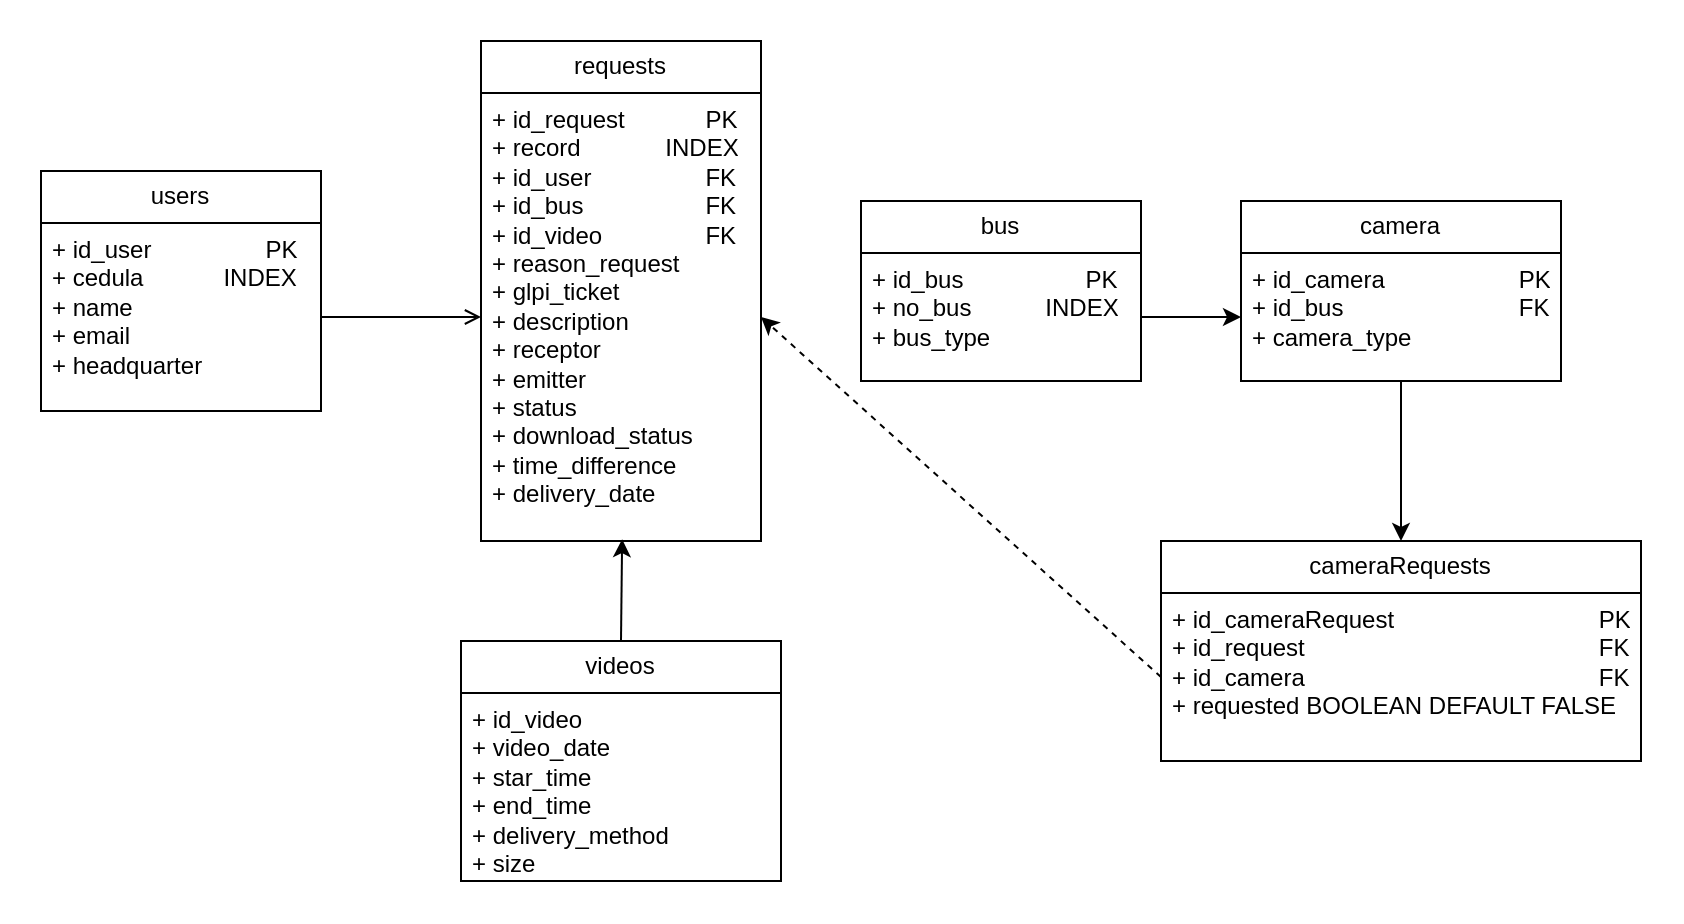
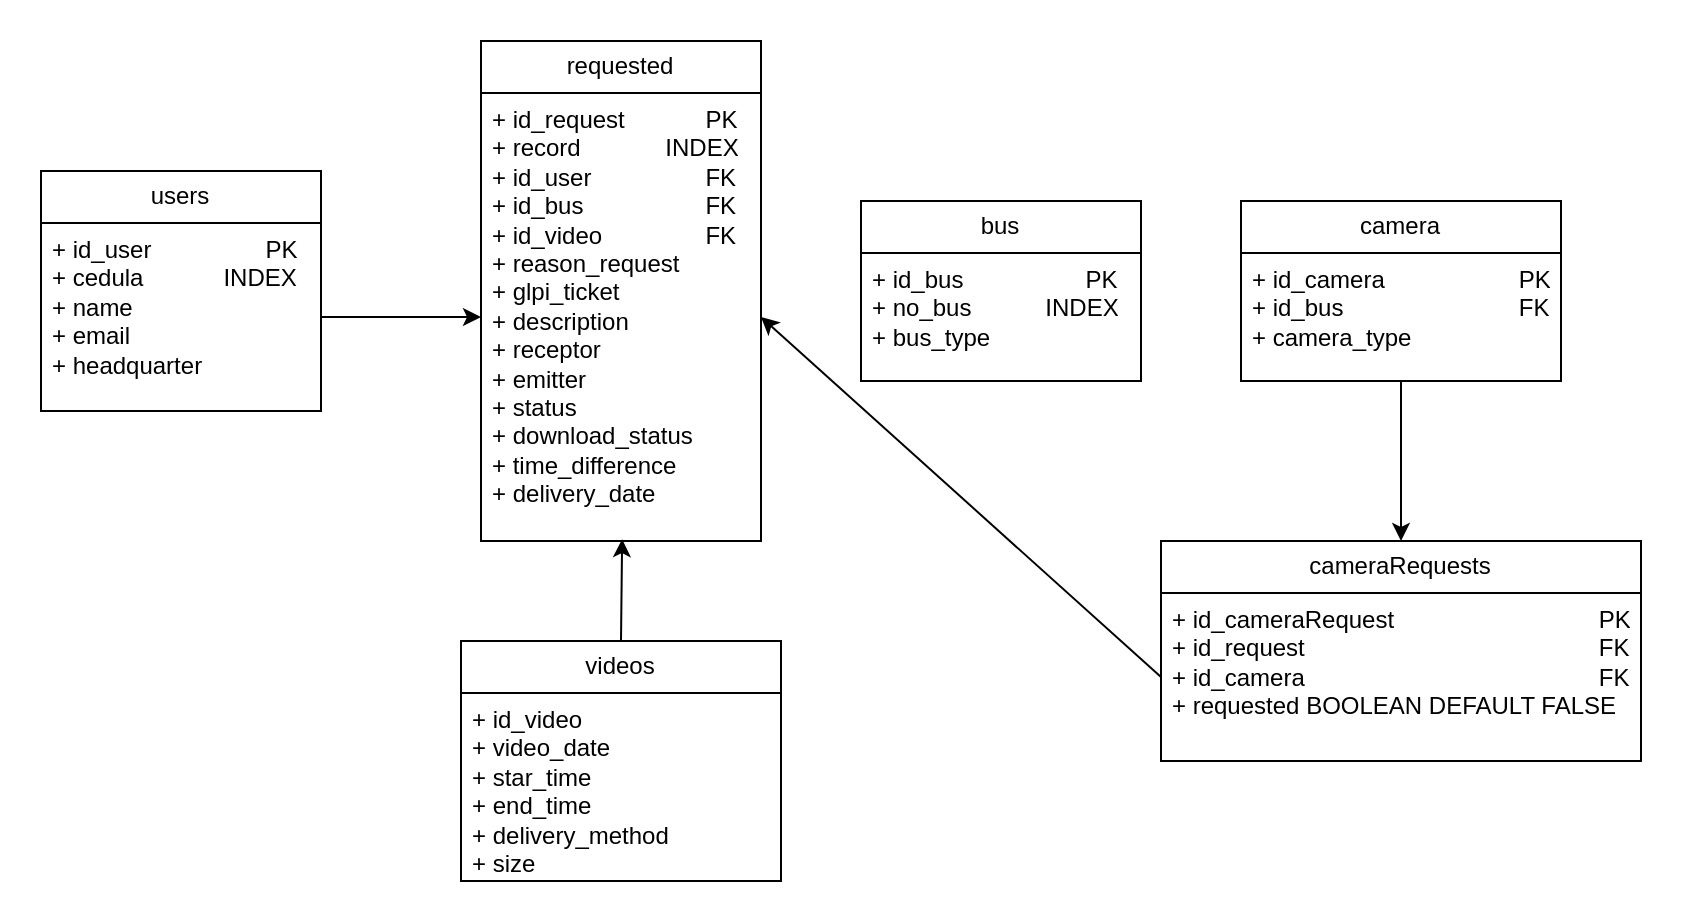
- <mxCell id="4" value="requests" style="swimlane;fontStyle=0;childLayout=stackLayout;horizontal=1;startSize=26;fillColor=none;horizontalStack=0;resizeParent=1;resizeParentMax=0;resizeLast=0;collapsible=1;marginBottom=0;whiteSpace=wrap;html=1;" parent="1" vertex="1"><mxGeometry x="240" width="140" height="250" as="geometry" y="20" /></mxCell>
+ <mxCell id="4" value="requested" style="swimlane;fontStyle=0;childLayout=stackLayout;horizontal=1;startSize=26;fillColor=none;horizontalStack=0;resizeParent=1;resizeParentMax=0;resizeLast=0;collapsible=1;marginBottom=0;whiteSpace=wrap;html=1;" parent="1" vertex="1"><mxGeometry x="240" width="140" height="250" as="geometry" y="20" /></mxCell>
- <mxCell id="12" value="" style="endArrow=open;html=1;rounded=0;exitX=1;exitY=0.5;exitDx=0;exitDy=0;entryX=0;entryY=0.5;entryDx=0;entryDy=0;" parent="1" source="3" target="5" edge="1"><mxGeometry width="50" height="50" relative="1" as="geometry"><mxPoint x="280" y="220" as="sourcePoint" /><mxPoint x="330" y="170" as="targetPoint" /></mxGeometry></mxCell>
+ <mxCell id="12" value="" style="endArrow=classic;html=1;rounded=0;exitX=1;exitY=0.5;exitDx=0;exitDy=0;entryX=0;entryY=0.5;entryDx=0;entryDy=0;" parent="1" source="3" target="5" edge="1"><mxGeometry width="50" height="50" relative="1" as="geometry"><mxPoint x="280" y="220" as="sourcePoint" /><mxPoint x="330" y="170" as="targetPoint" /></mxGeometry></mxCell>
- <mxCell id="14" value="" style="endArrow=classic;html=1;rounded=0;entryX=0;entryY=0.5;entryDx=0;entryDy=0;exitX=1;exitY=0.5;exitDx=0;exitDy=0;" parent="1" source="7" target="9" edge="1"><mxGeometry width="50" height="50" relative="1" as="geometry"><mxPoint x="330" y="210" as="sourcePoint" /><mxPoint x="380" y="160" as="targetPoint" /></mxGeometry></mxCell>
- <mxCell id="18" value="" style="endArrow=classic;html=1;rounded=0;entryX=1;entryY=0.5;entryDx=0;entryDy=0;exitX=0;exitY=0.5;exitDx=0;exitDy=0;dashed=1;" parent="1" source="16" target="5" edge="1"><mxGeometry width="50" height="50" relative="1" as="geometry"><mxPoint x="710" y="200" as="sourcePoint" /><mxPoint x="710" y="280" as="targetPoint" /></mxGeometry></mxCell>
+ <mxCell id="18" value="" style="endArrow=classic;html=1;rounded=0;entryX=1;entryY=0.5;entryDx=0;entryDy=0;exitX=0;exitY=0.5;exitDx=0;exitDy=0;" parent="1" source="16" target="5" edge="1"><mxGeometry width="50" height="50" relative="1" as="geometry"><mxPoint x="710" y="200" as="sourcePoint" /><mxPoint x="710" y="280" as="targetPoint" /></mxGeometry></mxCell>
